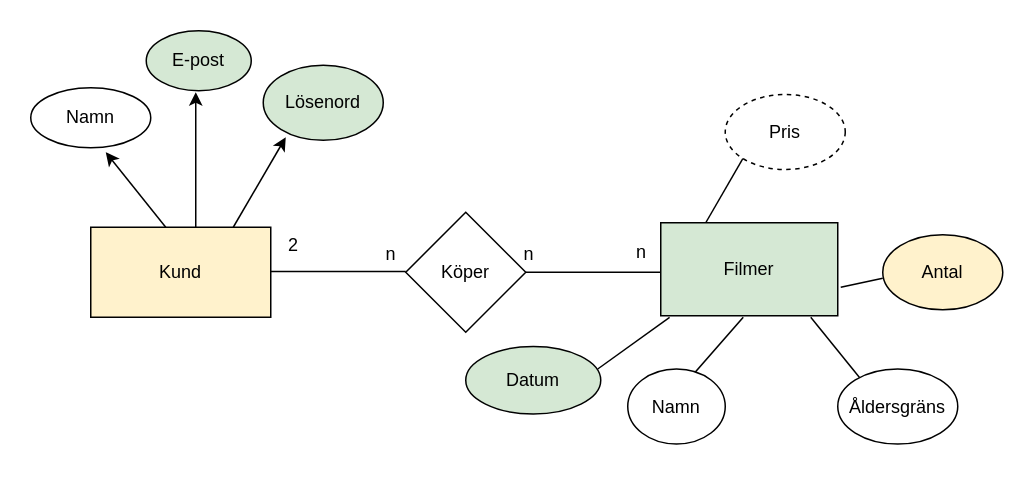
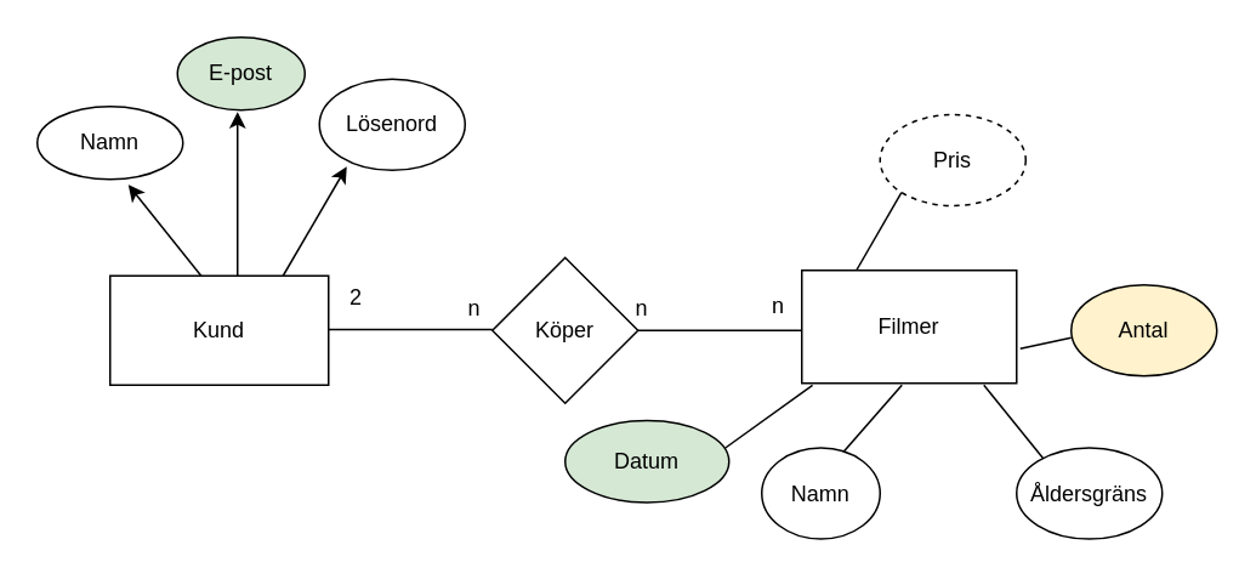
- <mxCell id="8" value="Lösenord" style="ellipse;whiteSpace=wrap;html=1;fillColor=#d5e8d4;" parent="1" vertex="1"><mxGeometry x="175" y="43" width="80" height="50" as="geometry" /></mxCell>
+ <mxCell id="8" value="Lösenord" style="ellipse;whiteSpace=wrap;html=1;" parent="1" vertex="1"><mxGeometry x="175" y="43" width="80" height="50" as="geometry" /></mxCell>
- <mxCell id="14" value="Filmer" style="rounded=0;whiteSpace=wrap;html=1;fillColor=#d5e8d4;" parent="1" vertex="1"><mxGeometry x="440" y="148" width="118" height="62" as="geometry" /></mxCell>
+ <mxCell id="14" value="Filmer" style="rounded=0;whiteSpace=wrap;html=1;" parent="1" vertex="1"><mxGeometry x="440" y="148" width="118" height="62" as="geometry" /></mxCell>
- <mxCell id="2" value="Kund" style="rounded=0;whiteSpace=wrap;html=1;fillColor=#fff2cc;" parent="1" vertex="1"><mxGeometry x="60" y="151" width="120" height="60" as="geometry" /></mxCell>
+ <mxCell id="2" value="Kund" style="rounded=0;whiteSpace=wrap;html=1;" parent="1" vertex="1"><mxGeometry x="60" y="151" width="120" height="60" as="geometry" /></mxCell>
